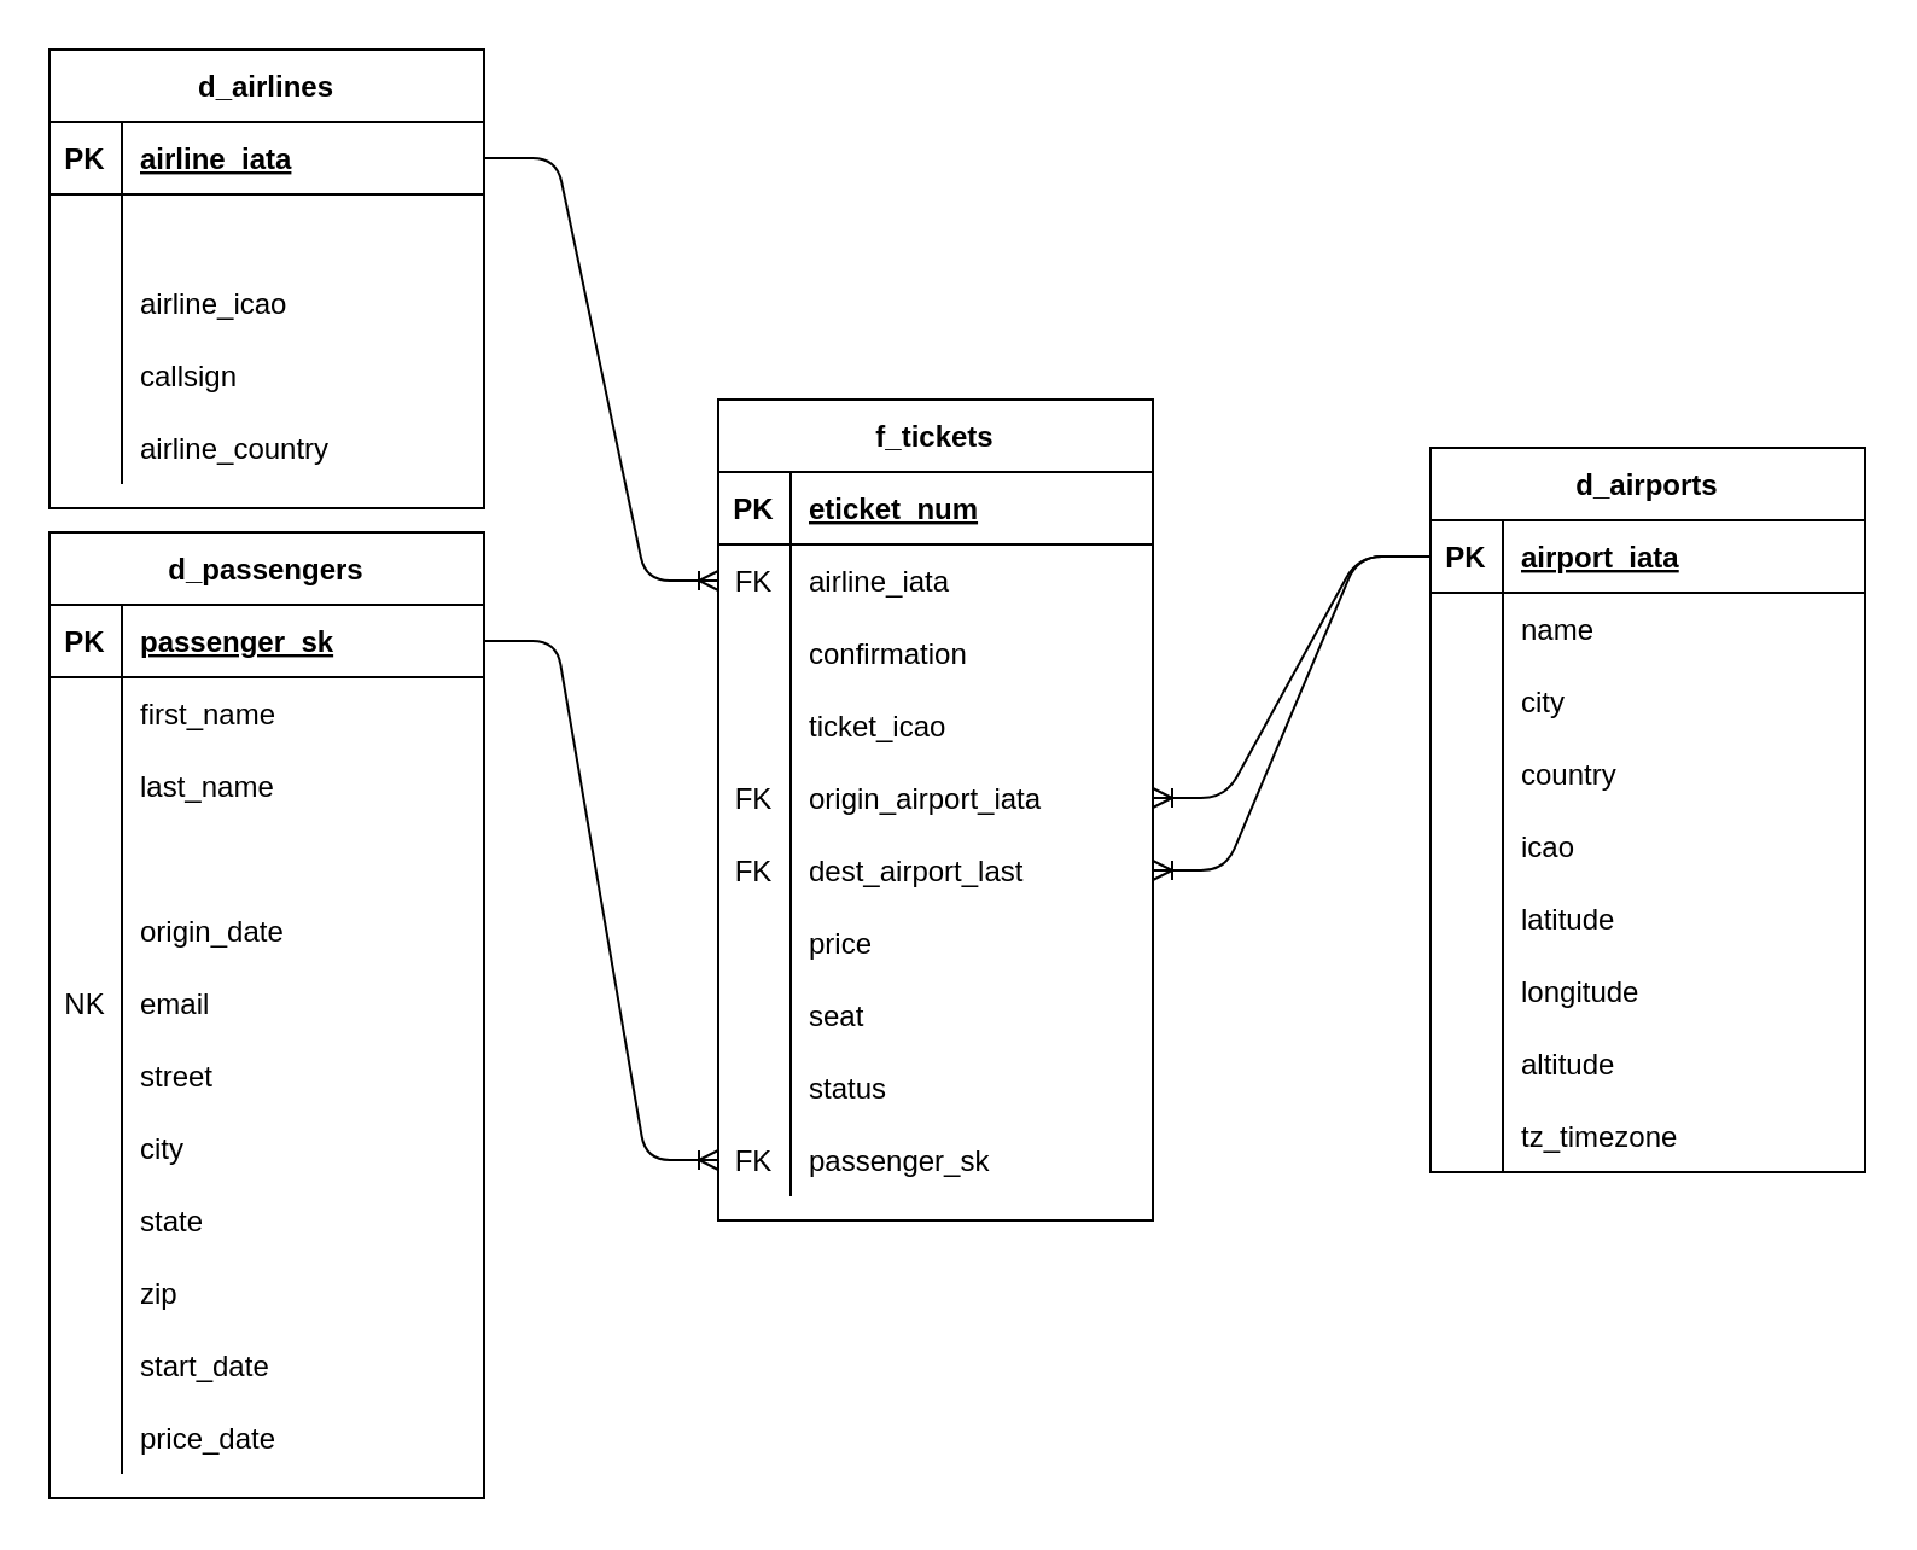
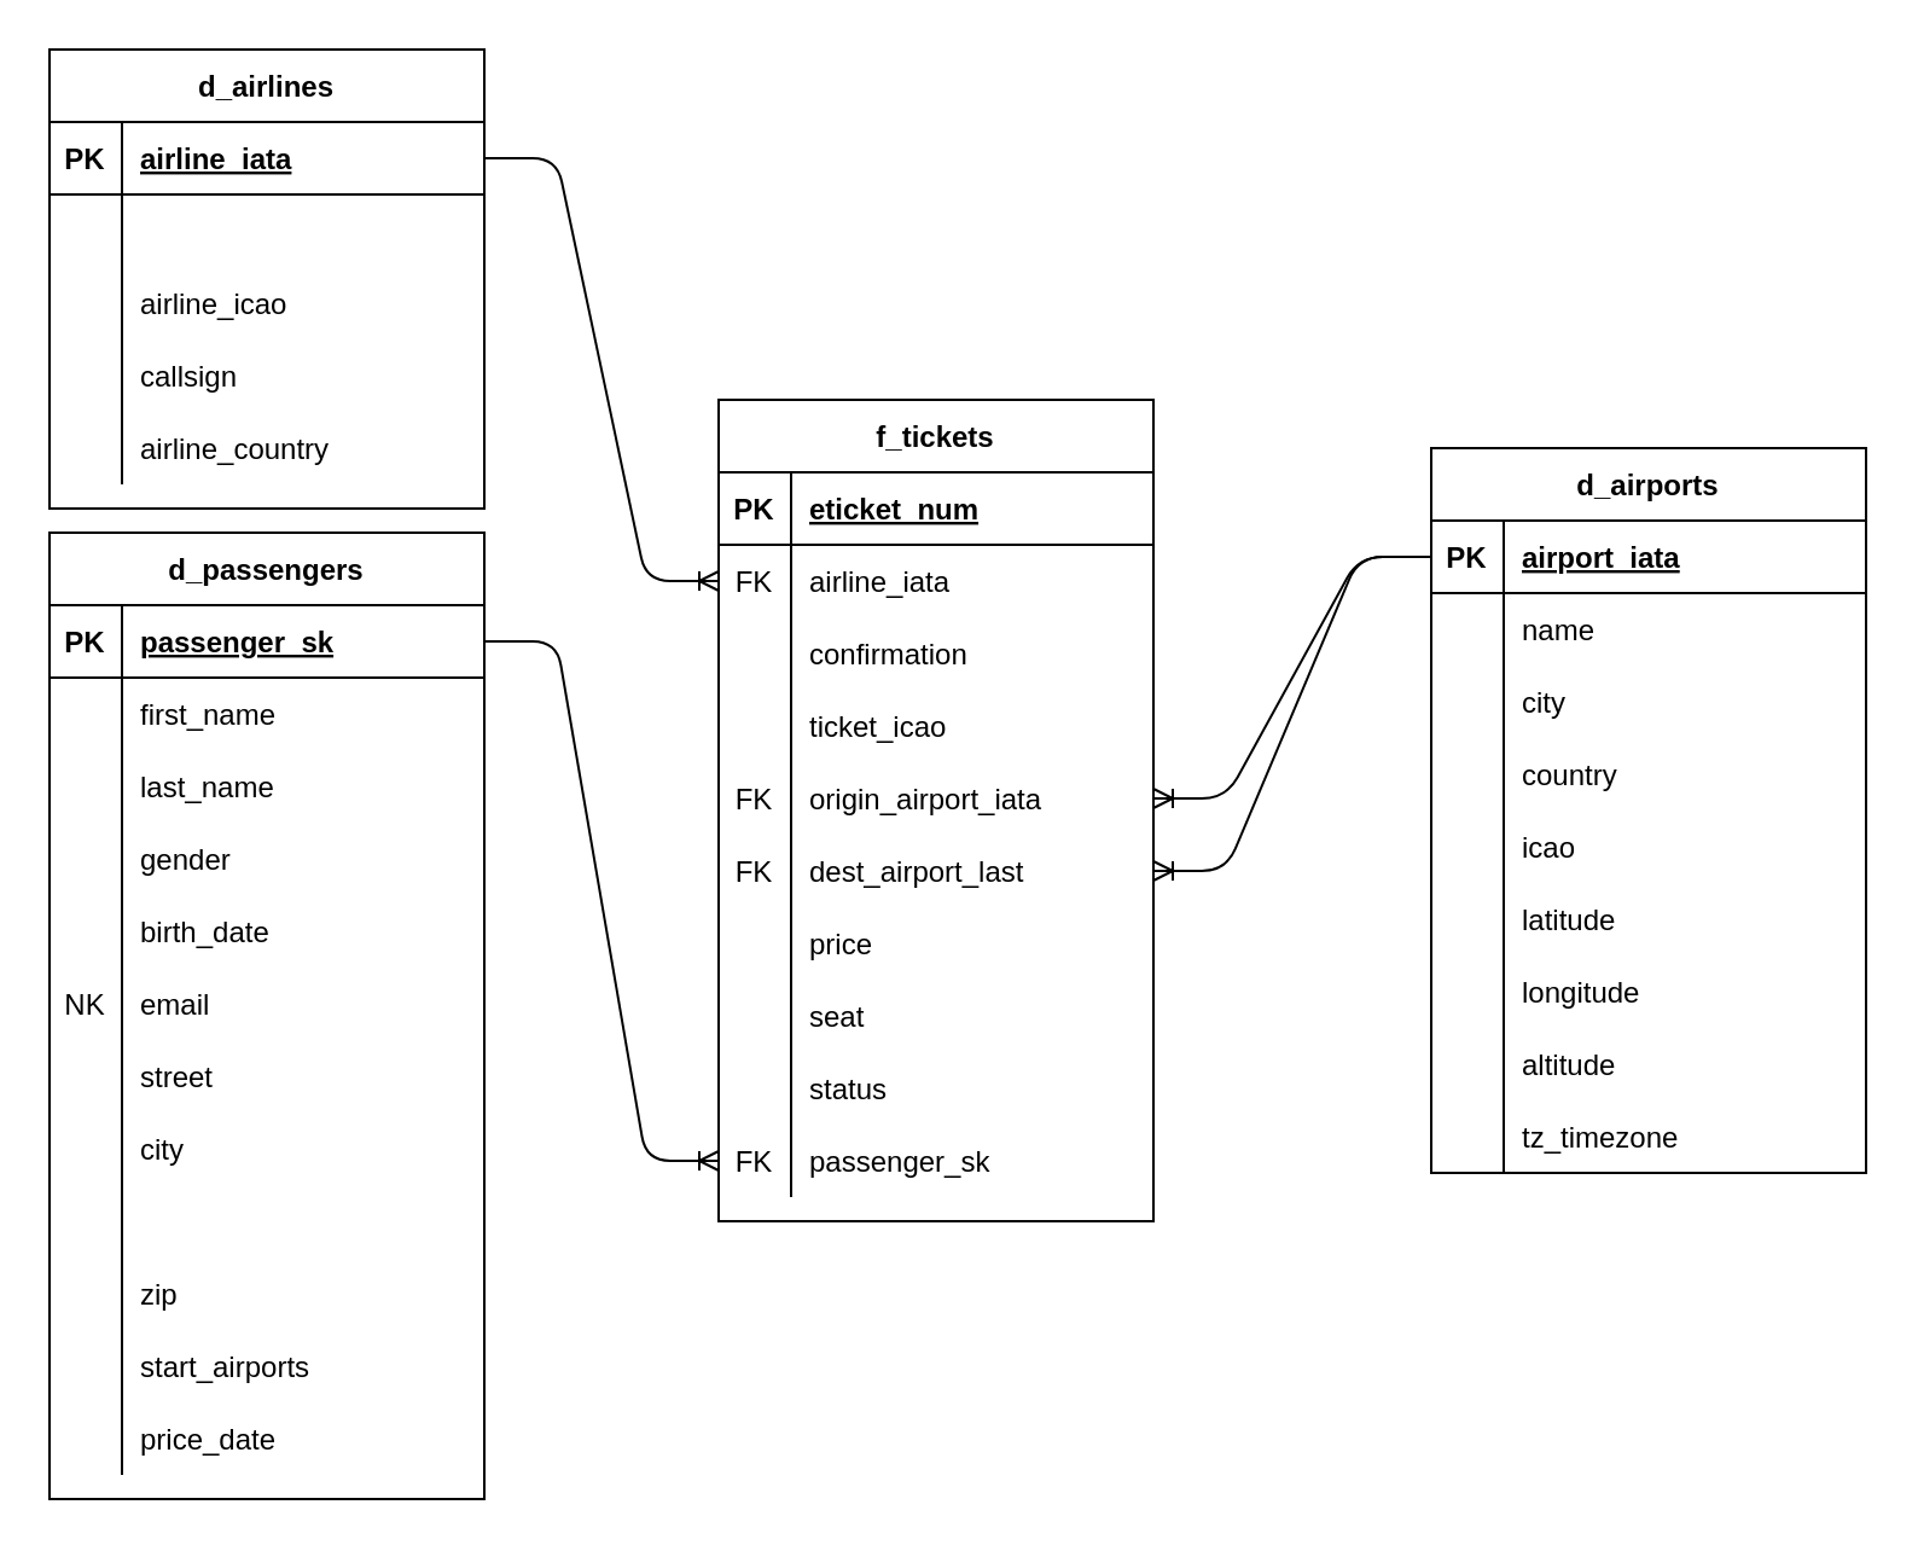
+ <mxCell id="29" value="gender" style="shape=partialRectangle;connectable=0;fillColor=none;top=0;left=0;bottom=0;right=0;align=left;spacingLeft=6;overflow=hidden;" parent="27" vertex="1"><mxGeometry x="30" width="150" height="30" as="geometry"><mxRectangle width="150" height="30" as="alternateBounds" /></mxGeometry></mxCell>
- <mxCell id="32" value="origin_date" style="shape=partialRectangle;connectable=0;fillColor=none;top=0;left=0;bottom=0;right=0;align=left;spacingLeft=6;overflow=hidden;" parent="30" vertex="1"><mxGeometry x="30" width="150" height="30" as="geometry"><mxRectangle width="150" height="30" as="alternateBounds" /></mxGeometry></mxCell>
+ <mxCell id="32" value="birth_date" style="shape=partialRectangle;connectable=0;fillColor=none;top=0;left=0;bottom=0;right=0;align=left;spacingLeft=6;overflow=hidden;" parent="30" vertex="1"><mxGeometry x="30" width="150" height="30" as="geometry"><mxRectangle width="150" height="30" as="alternateBounds" /></mxGeometry></mxCell>
- <mxCell id="44" value="state" style="shape=partialRectangle;connectable=0;fillColor=none;top=0;left=0;bottom=0;right=0;align=left;spacingLeft=6;overflow=hidden;" parent="42" vertex="1"><mxGeometry x="30" width="150" height="30" as="geometry"><mxRectangle width="150" height="30" as="alternateBounds" /></mxGeometry></mxCell>
- <mxCell id="50" value="start_date" style="shape=partialRectangle;connectable=0;fillColor=none;top=0;left=0;bottom=0;right=0;align=left;spacingLeft=6;overflow=hidden;" parent="48" vertex="1"><mxGeometry x="30" width="150" height="30" as="geometry"><mxRectangle width="150" height="30" as="alternateBounds" /></mxGeometry></mxCell>
+ <mxCell id="50" value="start_airports" style="shape=partialRectangle;connectable=0;fillColor=none;top=0;left=0;bottom=0;right=0;align=left;spacingLeft=6;overflow=hidden;" parent="48" vertex="1"><mxGeometry x="30" width="150" height="30" as="geometry"><mxRectangle width="150" height="30" as="alternateBounds" /></mxGeometry></mxCell>
